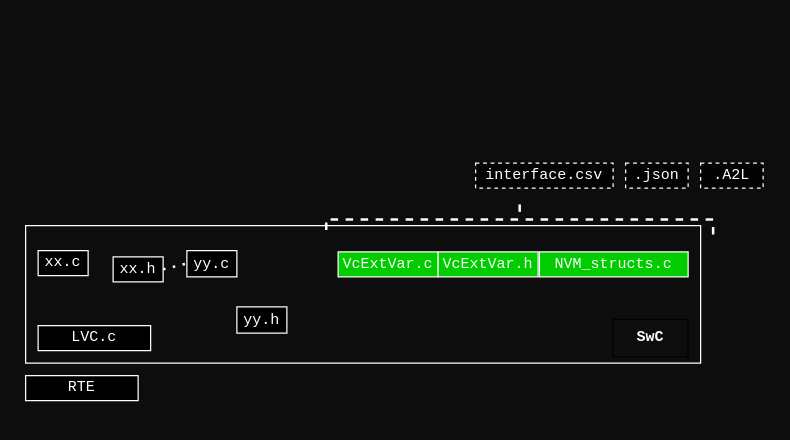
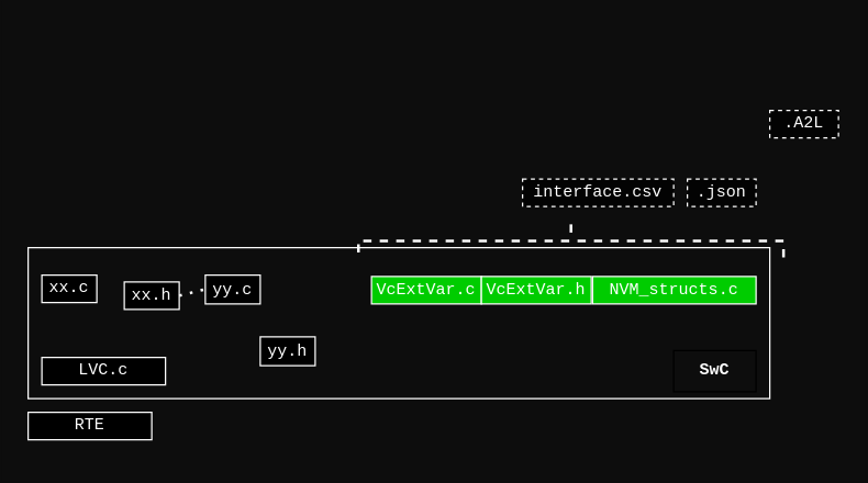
- <mxCell id="15" value=".A2L" style="rounded=0;whiteSpace=wrap;html=1;fontFamily=Courier New;dashed=1;strokeColor=#FCFCFC;fontColor=#FFFFFF;fillColor=#030303;" vertex="1" parent="1"><mxGeometry x="560" y="130" width="50" height="20" as="geometry" /></mxCell>
+ <mxCell id="15" value=".A2L" style="rounded=0;whiteSpace=wrap;html=1;fontFamily=Courier New;dashed=1;strokeColor=#FCFCFC;fontColor=#FFFFFF;fillColor=#030303;" vertex="1" parent="1"><mxGeometry x="560" y="80" width="50" height="20" as="geometry" /></mxCell>
